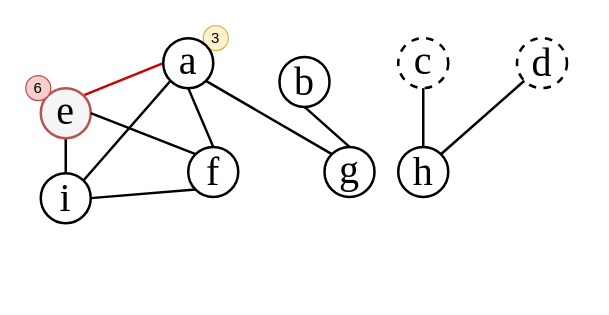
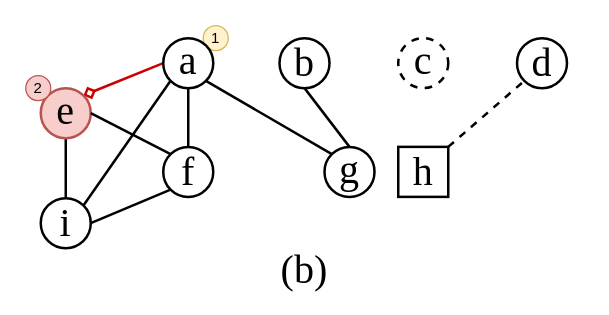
- <mxCell id="7" value="3" style="ellipse;whiteSpace=wrap;html=1;aspect=fixed;fillColor=#fff2cc;strokeColor=#d6b656;container=0;" parent="2" vertex="1"><mxGeometry x="142" width="20" height="20" as="geometry" /></mxCell>
+ <mxCell id="7" value="1" style="ellipse;whiteSpace=wrap;html=1;aspect=fixed;fillColor=#fff2cc;strokeColor=#d6b656;container=0;" parent="2" vertex="1"><mxGeometry x="142" width="20" height="20" as="geometry" /></mxCell>
- <mxCell id="11" value="d" style="ellipse;whiteSpace=wrap;html=1;aspect=fixed;strokeWidth=2;fontFamily=Times New Roman;fontSize=32;container=0;dashed=1;" parent="2" vertex="1"><mxGeometry x="393" y="10" width="40" height="40" as="geometry" /></mxCell>
+ <mxCell id="11" value="d" style="ellipse;whiteSpace=wrap;html=1;aspect=fixed;strokeWidth=2;fontFamily=Times New Roman;fontSize=32;container=0;" parent="2" vertex="1"><mxGeometry x="393" y="10" width="40" height="40" as="geometry" /></mxCell>
- <mxCell id="9" value="b" style="ellipse;whiteSpace=wrap;html=1;aspect=fixed;strokeWidth=2;fontFamily=Times New Roman;fontSize=32;container=0;" parent="2" vertex="1"><mxGeometry x="203" y="25" width="40" height="40" as="geometry" /></mxCell>
+ <mxCell id="9" value="b" style="ellipse;whiteSpace=wrap;html=1;aspect=fixed;strokeWidth=2;fontFamily=Times New Roman;fontSize=32;container=0;" parent="2" vertex="1"><mxGeometry x="203" y="10" width="40" height="40" as="geometry" /></mxCell>
- <mxCell id="25" value="6" style="ellipse;whiteSpace=wrap;html=1;aspect=fixed;fillColor=#f8cecc;strokeColor=#b85450;container=0;" parent="2" vertex="1"><mxGeometry y="40" width="20" height="20" as="geometry" /></mxCell>
+ <mxCell id="25" value="2" style="ellipse;whiteSpace=wrap;html=1;aspect=fixed;fillColor=#f8cecc;strokeColor=#b85450;container=0;" parent="2" vertex="1"><mxGeometry y="40" width="20" height="20" as="geometry" /></mxCell>
- <mxCell id="3" style="edgeStyle=none;rounded=0;orthogonalLoop=1;jettySize=auto;html=1;exitX=0;exitY=0.5;exitDx=0;exitDy=0;entryX=1;entryY=0;entryDx=0;entryDy=0;strokeWidth=2;fontFamily=Times New Roman;fontSize=32;endArrow=none;endFill=0;strokeColor=#CC0000;" parent="2" source="8" target="12" edge="1"><mxGeometry relative="1" as="geometry" /></mxCell>
+ <mxCell id="3" style="edgeStyle=none;rounded=0;orthogonalLoop=1;jettySize=auto;html=1;exitX=0;exitY=0.5;exitDx=0;exitDy=0;entryX=1;entryY=0;entryDx=0;entryDy=0;strokeWidth=2;fontFamily=Times New Roman;fontSize=32;endArrow=diamond;endFill=0;strokeColor=#CC0000;" parent="2" source="8" target="12" edge="1"><mxGeometry relative="1" as="geometry" /></mxCell>
- <mxCell id="12" value="e" style="ellipse;whiteSpace=wrap;html=1;aspect=fixed;strokeWidth=2;fontFamily=Times New Roman;fontSize=32;spacingTop=-5;container=0;fillColor=#f5f5f5;strokeColor=#b85450;" parent="2" vertex="1"><mxGeometry x="12" y="50" width="40" height="40" as="geometry" /></mxCell>
+ <mxCell id="12" value="e" style="ellipse;whiteSpace=wrap;html=1;aspect=fixed;strokeWidth=2;fontFamily=Times New Roman;fontSize=32;spacingTop=-5;container=0;fillColor=#f8cecc;strokeColor=#b85450;" parent="2" vertex="1"><mxGeometry x="12" y="50" width="40" height="40" as="geometry" /></mxCell>
- <mxCell id="20" style="edgeStyle=none;rounded=0;orthogonalLoop=1;jettySize=auto;html=1;exitX=0.5;exitY=1;exitDx=0;exitDy=0;entryX=0.5;entryY=0;entryDx=0;entryDy=0;strokeWidth=2;fontFamily=Times New Roman;fontSize=32;endArrow=none;endFill=0;strokeColor=#000000;" parent="2" source="10" target="19" edge="1"><mxGeometry relative="1" as="geometry" /></mxCell>
- <mxCell id="18" style="edgeStyle=none;rounded=0;orthogonalLoop=1;jettySize=auto;html=1;exitX=1;exitY=0;exitDx=0;exitDy=0;entryX=0;entryY=1;entryDx=0;entryDy=0;strokeWidth=2;fontFamily=Times New Roman;fontSize=32;endArrow=none;endFill=0;" parent="2" source="19" target="11" edge="1"><mxGeometry relative="1" as="geometry" /></mxCell>
+ <mxCell id="18" style="edgeStyle=none;rounded=0;orthogonalLoop=1;jettySize=auto;html=1;exitX=1;exitY=0;exitDx=0;exitDy=0;entryX=0;entryY=1;entryDx=0;entryDy=0;strokeWidth=2;fontFamily=Times New Roman;fontSize=32;endArrow=none;endFill=0;dashed=1;" parent="2" source="19" target="11" edge="1"><mxGeometry relative="1" as="geometry" /></mxCell>
- <mxCell id="13" value="f" style="ellipse;whiteSpace=wrap;html=1;aspect=fixed;strokeWidth=2;fontFamily=Times New Roman;fontSize=32;container=0;" parent="2" vertex="1"><mxGeometry x="130" y="97" width="40" height="40" as="geometry" /></mxCell>
+ <mxCell id="13" value="f" style="ellipse;whiteSpace=wrap;html=1;aspect=fixed;strokeWidth=2;fontFamily=Times New Roman;fontSize=32;container=0;" parent="2" vertex="1"><mxGeometry x="110" y="97" width="40" height="40" as="geometry" /></mxCell>
- <mxCell id="19" value="h" style="ellipse;whiteSpace=wrap;html=1;aspect=fixed;strokeWidth=2;fontFamily=Times New Roman;fontSize=32;container=0;" parent="2" vertex="1"><mxGeometry x="298" y="97" width="40" height="40" as="geometry" /></mxCell>
+ <mxCell id="19" value="h" style="whiteSpace=wrap;html=1;aspect=fixed;strokeWidth=2;fontFamily=Times New Roman;fontSize=32;container=0;rounded=0;" parent="2" vertex="1"><mxGeometry x="298" y="97" width="40" height="40" as="geometry" /></mxCell>
- <mxCell id="22" value="i" style="ellipse;whiteSpace=wrap;html=1;aspect=fixed;strokeWidth=2;fontFamily=Times New Roman;fontSize=32;container=0;" parent="2" vertex="1"><mxGeometry x="12" y="118" width="40" height="40" as="geometry" /></mxCell>
+ <mxCell id="22" value="i" style="ellipse;whiteSpace=wrap;html=1;aspect=fixed;strokeWidth=2;fontFamily=Times New Roman;fontSize=32;container=0;" parent="2" vertex="1"><mxGeometry x="12" y="138" width="40" height="40" as="geometry" /></mxCell>
+ <mxCell id="24" value="(b)" style="text;html=1;strokeColor=none;fillColor=none;align=center;verticalAlign=middle;whiteSpace=wrap;rounded=0;strokeWidth=2;fontFamily=Times New Roman;fontSize=32;container=0;" parent="2" vertex="1"><mxGeometry x="13" y="180" width="420" height="30" as="geometry" /></mxCell>
